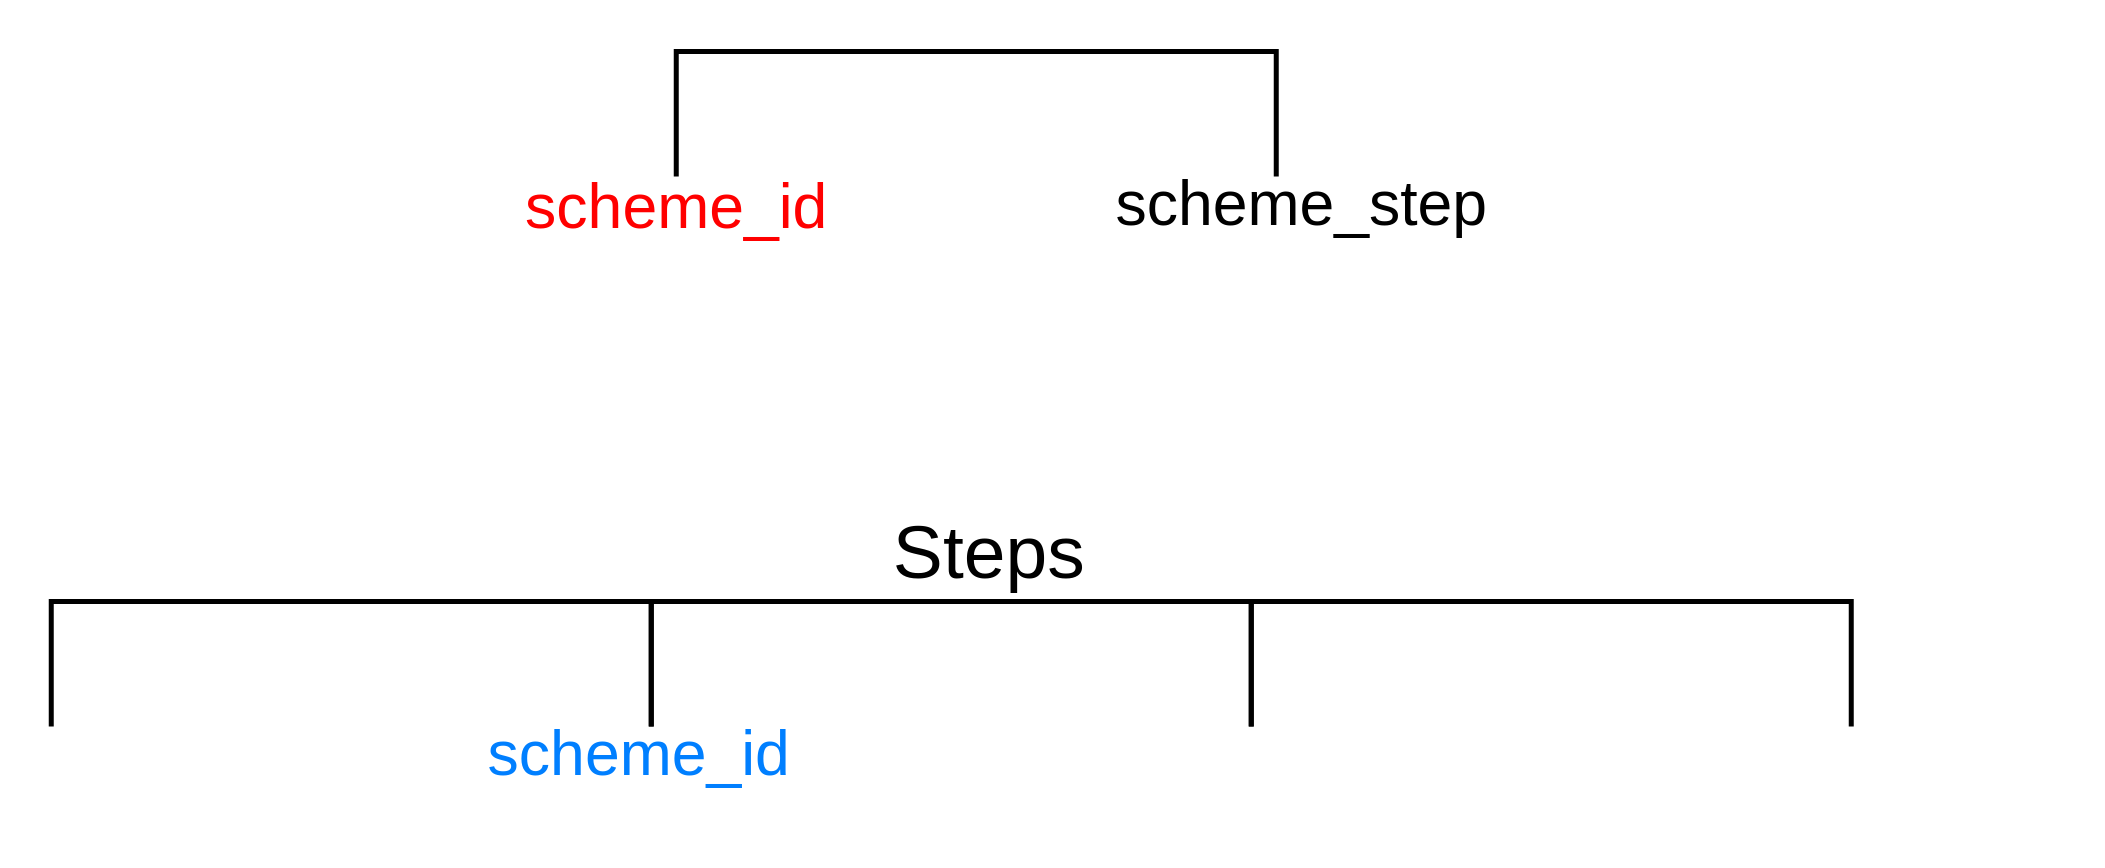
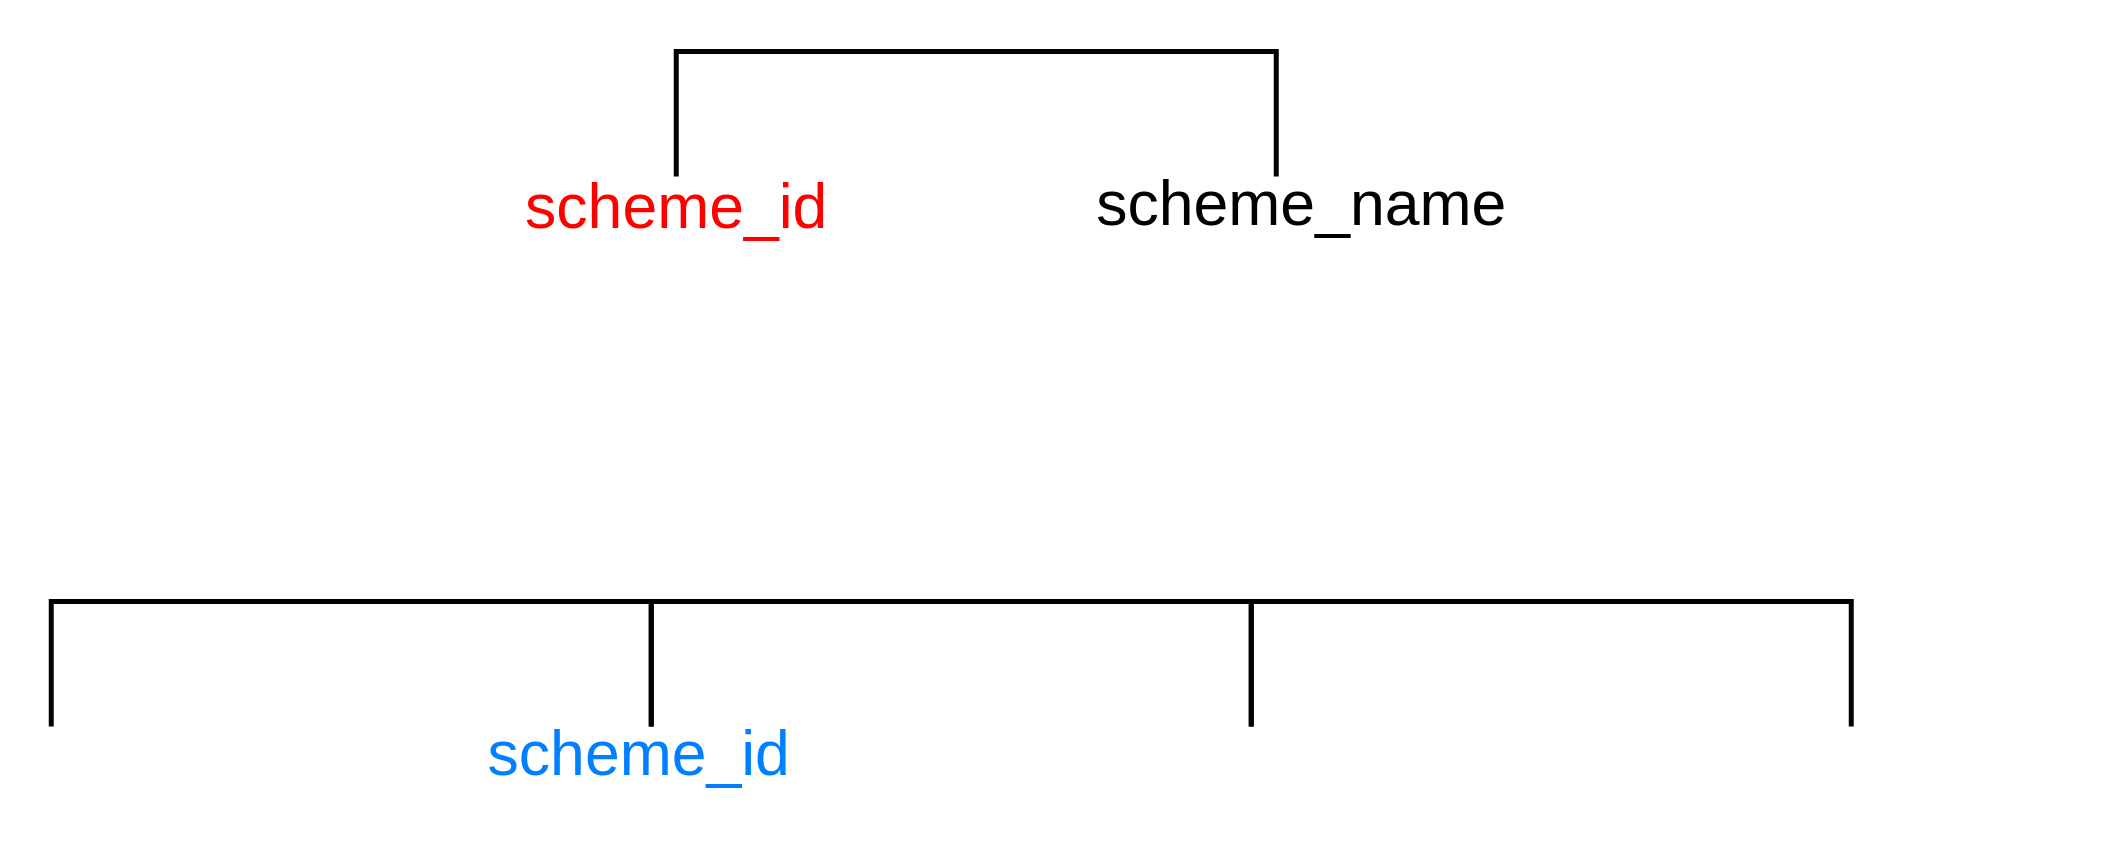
- <mxCell id="4" value="scheme_step" style="text;html=1;resizable=0;autosize=1;align=center;verticalAlign=middle;points=[];fillColor=none;strokeColor=none;rounded=0;fontSize=25;" vertex="1" parent="1"><mxGeometry x="430" y="60" width="180" height="40" as="geometry" /></mxCell>
+ <mxCell id="4" value="scheme_name" style="text;html=1;resizable=0;autosize=1;align=center;verticalAlign=middle;points=[];fillColor=none;strokeColor=none;rounded=0;fontSize=25;" vertex="1" parent="1"><mxGeometry x="430" y="60" width="180" height="40" as="geometry" /></mxCell>
- <mxCell id="5" value="&lt;font style=&quot;font-size: 30px&quot;&gt;Steps&lt;/font&gt;" style="text;html=1;resizable=0;autosize=1;align=center;verticalAlign=middle;points=[];fillColor=none;strokeColor=none;rounded=0;fontSize=25;" vertex="1" parent="1"><mxGeometry x="350" y="200" width="90" height="40" as="geometry" /></mxCell>
